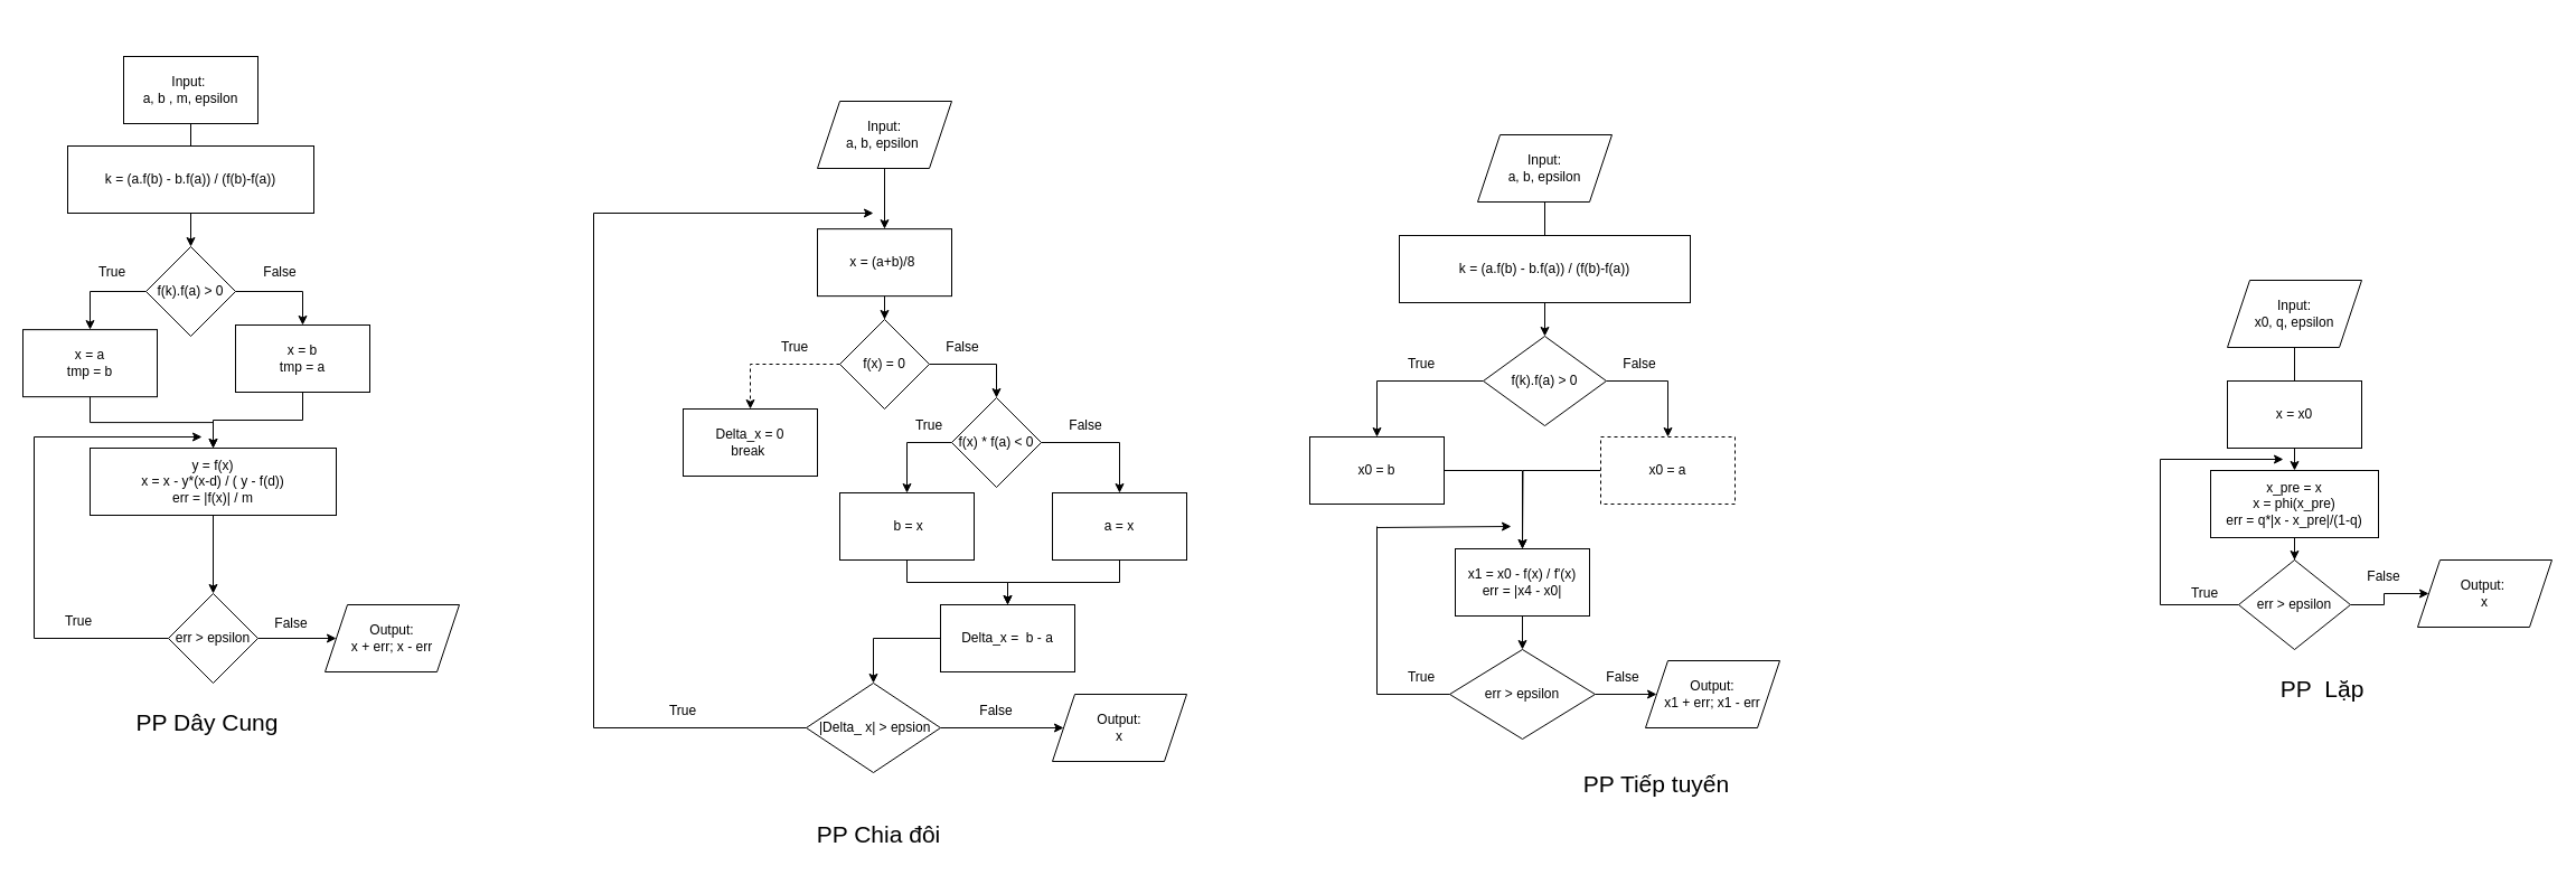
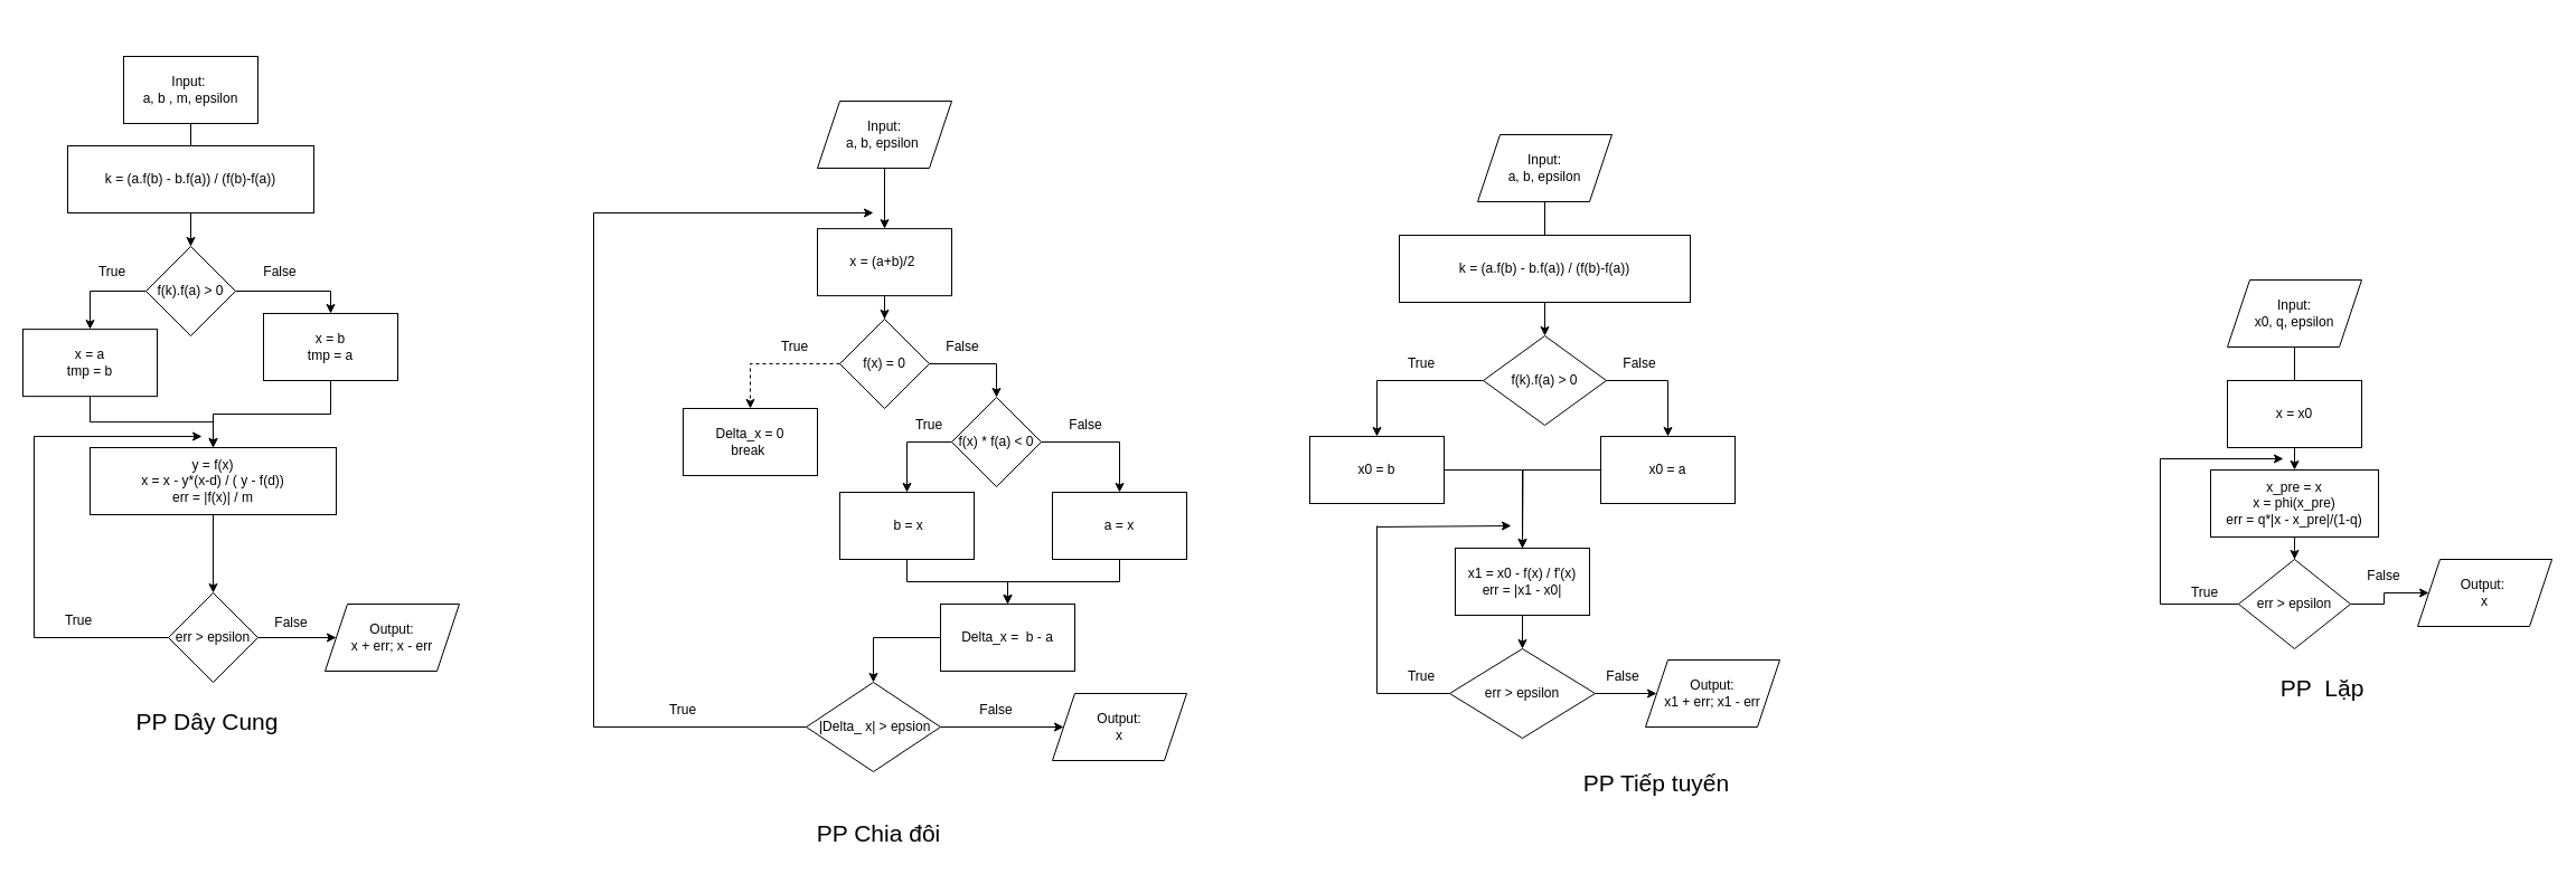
- <mxCell id="30" value="x = (a+b)/8&amp;nbsp;" style="whiteSpace=wrap;html=1;" vertex="1" parent="26"><mxGeometry x="200" y="184.13" width="120" height="60" as="geometry" /></mxCell>
+ <mxCell id="30" value="x = (a+b)/2&amp;nbsp;" style="whiteSpace=wrap;html=1;" vertex="1" parent="26"><mxGeometry x="200" y="184.13" width="120" height="60" as="geometry" /></mxCell>
- <mxCell id="12" value="x = b&lt;br&gt;tmp = a" style="rounded=0;whiteSpace=wrap;html=1;" vertex="1" parent="2"><mxGeometry x="190" y="240" width="120" height="60" as="geometry" /></mxCell>
+ <mxCell id="12" value="x = b&lt;br&gt;tmp = a" style="rounded=0;whiteSpace=wrap;html=1;" vertex="1" parent="2"><mxGeometry x="215" y="230" width="120" height="60" as="geometry" /></mxCell>
- <mxCell id="67" value="x0 = a" style="rounded=0;whiteSpace=wrap;html=1;dashed=1;" vertex="1" parent="57"><mxGeometry x="260" y="270" width="120" height="60" as="geometry" /></mxCell>
+ <mxCell id="67" value="x0 = a" style="rounded=0;whiteSpace=wrap;html=1;" vertex="1" parent="57"><mxGeometry x="260" y="270" width="120" height="60" as="geometry" /></mxCell>
- <mxCell id="69" value="x1 = x0 - f(x) / f'(x)&lt;br&gt;err = |x4 - x0|" style="rounded=0;whiteSpace=wrap;html=1;" vertex="1" parent="57"><mxGeometry x="130" y="370" width="120" height="60" as="geometry" /></mxCell>
+ <mxCell id="69" value="x1 = x0 - f(x) / f'(x)&lt;br&gt;err = |x1 - x0|" style="rounded=0;whiteSpace=wrap;html=1;" vertex="1" parent="57"><mxGeometry x="130" y="370" width="120" height="60" as="geometry" /></mxCell>
